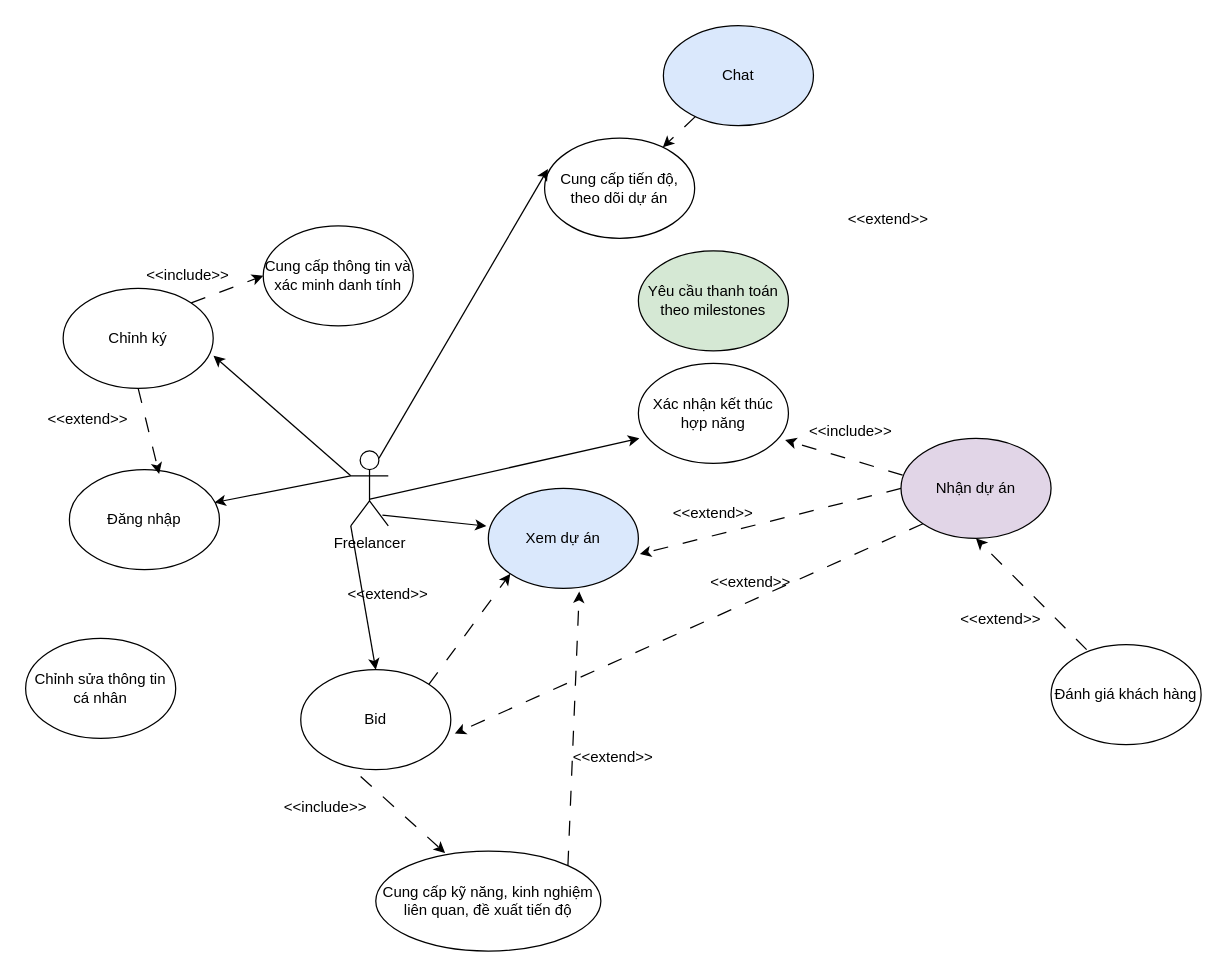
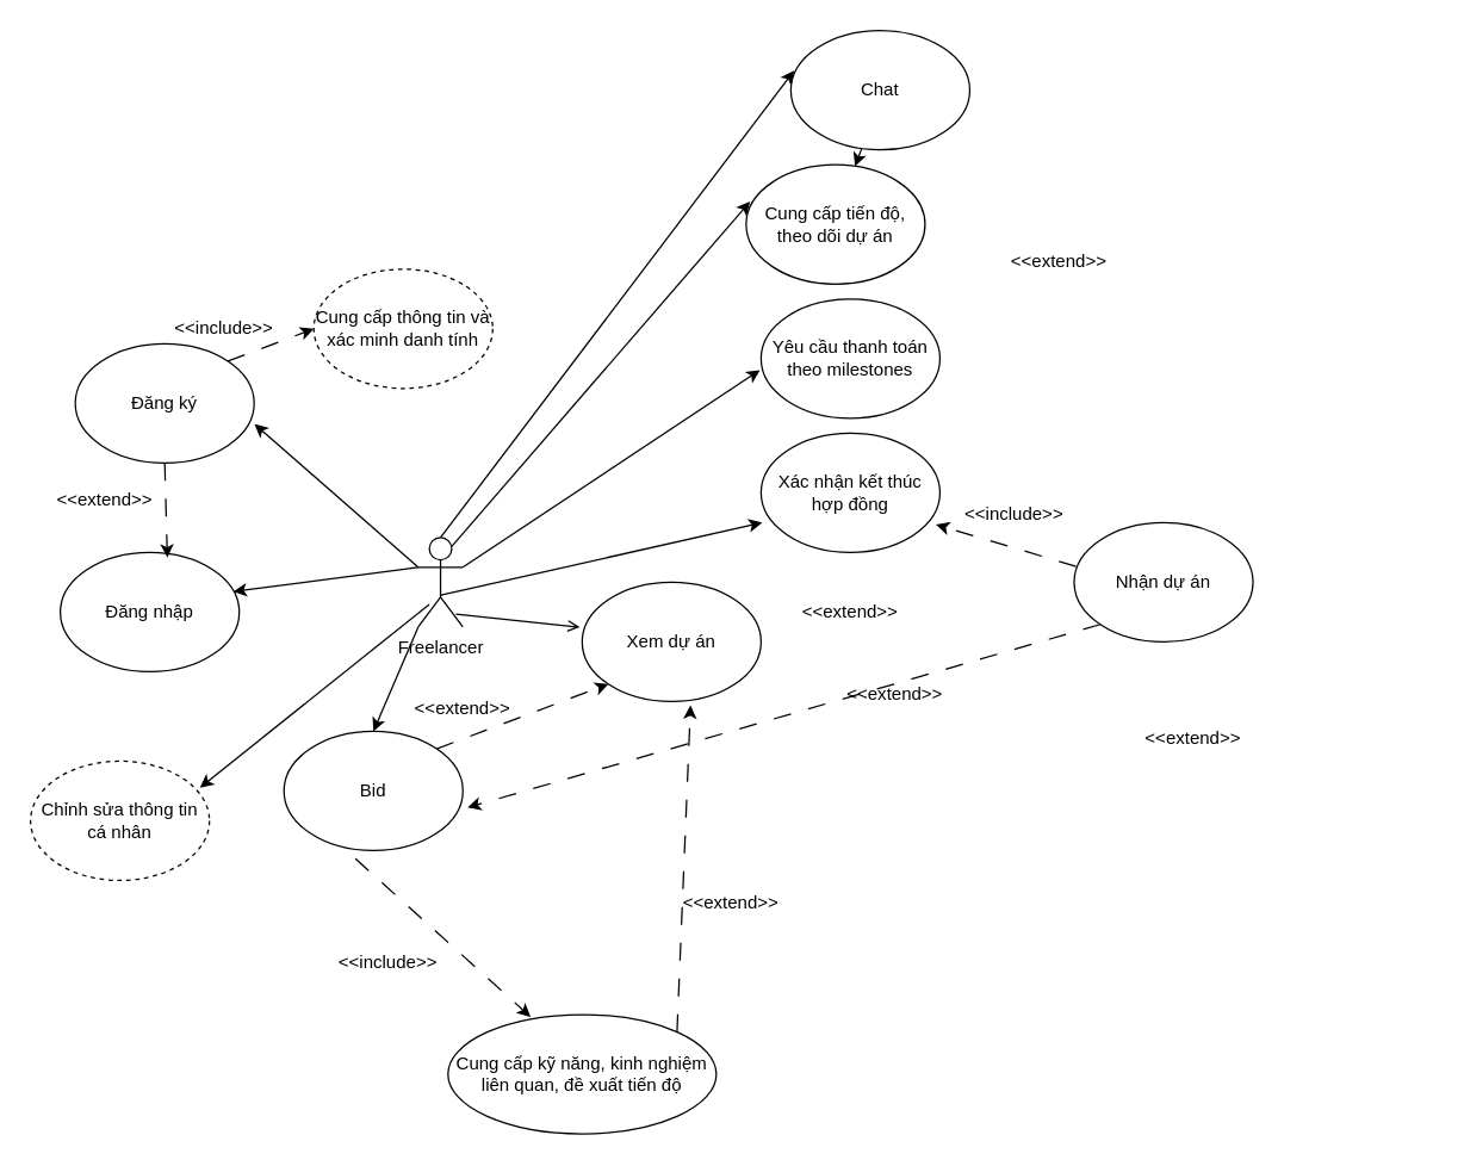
- <mxCell id="9" value="Chat" style="ellipse;whiteSpace=wrap;html=1;fillColor=#dae8fc;" parent="1" vertex="1"><mxGeometry x="530" y="20" width="120" height="80" as="geometry" /></mxCell>
+ <mxCell id="9" value="Chat" style="ellipse;whiteSpace=wrap;html=1;" parent="1" vertex="1"><mxGeometry x="530" y="20" width="120" height="80" as="geometry" /></mxCell>
- <mxCell id="10" value="Cung cấp tiến độ, theo dõi dự án" style="ellipse;whiteSpace=wrap;html=1;" parent="1" vertex="1"><mxGeometry x="435" y="110" width="120" height="80" as="geometry" /></mxCell>
+ <mxCell id="10" value="Cung cấp tiến độ, theo dõi dự án" style="ellipse;whiteSpace=wrap;html=1;" parent="1" vertex="1"><mxGeometry x="500" y="110" width="120" height="80" as="geometry" /></mxCell>
+ <mxCell id="29" value="" style="endArrow=classic;html=1;rounded=0;exitX=0.5;exitY=0;exitDx=0;exitDy=0;exitPerimeter=0;entryX=0.018;entryY=0.335;entryDx=0;entryDy=0;entryPerimeter=0;" parent="1" source="2" target="9" edge="1"><mxGeometry width="50" height="50" relative="1" as="geometry"><mxPoint x="380" y="560" as="sourcePoint" /><mxPoint x="430" y="510" as="targetPoint" /></mxGeometry></mxCell>
- <mxCell id="5" value="Cung cấp thông tin và xác minh danh tính" style="ellipse;whiteSpace=wrap;html=1;" parent="1" vertex="1"><mxGeometry x="210" width="120" height="80" as="geometry" y="180" /></mxCell>
+ <mxCell id="5" value="Cung cấp thông tin và xác minh danh tính" style="ellipse;whiteSpace=wrap;html=1;dashed=1;" parent="1" vertex="1"><mxGeometry x="210" width="120" height="80" as="geometry" y="180" /></mxCell>
- <mxCell id="11" value="Yêu cầu thanh toán theo milestones" style="ellipse;whiteSpace=wrap;html=1;fillColor=#d5e8d4;" parent="1" vertex="1"><mxGeometry x="510" y="200" width="120" height="80" as="geometry" /></mxCell>
+ <mxCell id="11" value="Yêu cầu thanh toán theo milestones" style="ellipse;whiteSpace=wrap;html=1;" parent="1" vertex="1"><mxGeometry x="510" y="200" width="120" height="80" as="geometry" /></mxCell>
- <mxCell id="3" value="Chỉnh ký" style="ellipse;whiteSpace=wrap;html=1;" parent="1" vertex="1"><mxGeometry x="50" y="230" width="120" height="80" as="geometry" /></mxCell>
+ <mxCell id="3" value="Đăng ký" style="ellipse;whiteSpace=wrap;html=1;" parent="1" vertex="1"><mxGeometry x="50" y="230" width="120" height="80" as="geometry" /></mxCell>
+ <mxCell id="21" value="" style="endArrow=classic;html=1;rounded=0;exitX=1;exitY=0.333;exitDx=0;exitDy=0;exitPerimeter=0;entryX=-0.006;entryY=0.596;entryDx=0;entryDy=0;entryPerimeter=0;" parent="1" source="2" target="11" edge="1"><mxGeometry width="50" height="50" relative="1" as="geometry"><mxPoint x="560" y="520" as="sourcePoint" /><mxPoint x="410" y="340" as="targetPoint" /></mxGeometry></mxCell>
- <mxCell id="42" value="Xác nhận kết thúc hợp năng" style="ellipse;whiteSpace=wrap;html=1;" vertex="1" parent="1"><mxGeometry x="510" y="290" width="120" height="80" as="geometry" /></mxCell>
+ <mxCell id="42" value="Xác nhận kết thúc hợp đồng" style="ellipse;whiteSpace=wrap;html=1;" vertex="1" parent="1"><mxGeometry x="510" y="290" width="120" height="80" as="geometry" /></mxCell>
- <mxCell id="18" value="Nhận dự án" style="ellipse;whiteSpace=wrap;html=1;fillColor=#e1d5e7;" parent="1" vertex="1"><mxGeometry x="720" y="350" width="120" height="80" as="geometry" /></mxCell>
+ <mxCell id="18" value="Nhận dự án" style="ellipse;whiteSpace=wrap;html=1;" parent="1" vertex="1"><mxGeometry x="720" y="350" width="120" height="80" as="geometry" /></mxCell>
- <mxCell id="4" value="Đăng nhập" style="ellipse;whiteSpace=wrap;html=1;" parent="1" vertex="1"><mxGeometry x="55" y="375" width="120" height="80" as="geometry" /></mxCell>
+ <mxCell id="4" value="Đăng nhập" style="ellipse;whiteSpace=wrap;html=1;" parent="1" vertex="1"><mxGeometry x="40" y="370" width="120" height="80" as="geometry" /></mxCell>
- <mxCell id="38" value="" style="endArrow=classic;html=1;rounded=0;entryX=-0.013;entryY=0.377;entryDx=0;entryDy=0;entryPerimeter=0;exitX=0.844;exitY=0.856;exitDx=0;exitDy=0;exitPerimeter=0;" parent="1" source="2" target="31" edge="1"><mxGeometry width="50" height="50" relative="1" as="geometry"><mxPoint x="400" y="340" as="sourcePoint" /><mxPoint x="430" y="510" as="targetPoint" /></mxGeometry></mxCell>
+ <mxCell id="38" value="" style="endArrow=open;html=1;rounded=0;entryX=-0.013;entryY=0.377;entryDx=0;entryDy=0;entryPerimeter=0;exitX=0.844;exitY=0.856;exitDx=0;exitDy=0;exitPerimeter=0;" parent="1" source="2" target="31" edge="1"><mxGeometry width="50" height="50" relative="1" as="geometry"><mxPoint x="400" y="340" as="sourcePoint" /><mxPoint x="430" y="510" as="targetPoint" /></mxGeometry></mxCell>
- <mxCell id="31" value="Xem dự án" style="ellipse;whiteSpace=wrap;html=1;fillColor=#dae8fc;" parent="1" vertex="1"><mxGeometry x="390" y="390" width="120" height="80" as="geometry" /></mxCell>
+ <mxCell id="31" value="Xem dự án" style="ellipse;whiteSpace=wrap;html=1;" parent="1" vertex="1"><mxGeometry x="390" y="390" width="120" height="80" as="geometry" /></mxCell>
- <mxCell id="36" value="" style="endArrow=classic;html=1;rounded=0;exitX=0;exitY=0.5;exitDx=0;exitDy=0;entryX=1.01;entryY=0.657;entryDx=0;entryDy=0;entryPerimeter=0;dashed=1;dashPattern=12 12;" parent="1" source="18" target="31" edge="1"><mxGeometry width="50" height="50" relative="1" as="geometry"><mxPoint x="380" y="560" as="sourcePoint" /><mxPoint x="430" y="510" as="targetPoint" /></mxGeometry></mxCell>
- <mxCell id="22" value="" style="endArrow=classic;html=1;rounded=0;dashed=1;dashPattern=12 12;entryX=0.5;entryY=1;entryDx=0;entryDy=0;exitX=0.237;exitY=0.049;exitDx=0;exitDy=0;exitPerimeter=0;" parent="1" source="12" target="18" edge="1"><mxGeometry width="50" height="50" relative="1" as="geometry"><mxPoint x="380" y="560" as="sourcePoint" /><mxPoint x="530" y="550" as="targetPoint" /></mxGeometry></mxCell>
+ <mxCell id="15" value="" style="endArrow=classic;html=1;rounded=0;exitX=0.248;exitY=0.748;exitDx=0;exitDy=0;exitPerimeter=0;entryX=0.947;entryY=0.222;entryDx=0;entryDy=0;entryPerimeter=0;" parent="1" source="2" target="6" edge="1"><mxGeometry width="50" height="50" relative="1" as="geometry"><mxPoint x="380" y="560" as="sourcePoint" /><mxPoint x="430" y="510" as="targetPoint" /></mxGeometry></mxCell>
- <mxCell id="6" value="Chỉnh sửa thông tin cá nhân" style="ellipse;whiteSpace=wrap;html=1;" parent="1" vertex="1"><mxGeometry x="20" y="510" width="120" height="80" as="geometry" /></mxCell>
+ <mxCell id="6" value="Chỉnh sửa thông tin cá nhân" style="ellipse;whiteSpace=wrap;html=1;dashed=1;" parent="1" vertex="1"><mxGeometry x="20" y="510" width="120" height="80" as="geometry" /></mxCell>
- <mxCell id="12" value="Đánh giá khách hàng" style="ellipse;whiteSpace=wrap;html=1;" parent="1" vertex="1"><mxGeometry x="840" y="515" width="120" height="80" as="geometry" /></mxCell>
- <mxCell id="7" value="Bid" style="ellipse;whiteSpace=wrap;html=1;" parent="1" vertex="1"><mxGeometry x="240" y="535" width="120" height="80" as="geometry" /></mxCell>
+ <mxCell id="7" value="Bid" style="ellipse;whiteSpace=wrap;html=1;" parent="1" vertex="1"><mxGeometry x="190" y="490" width="120" height="80" as="geometry" /></mxCell>
